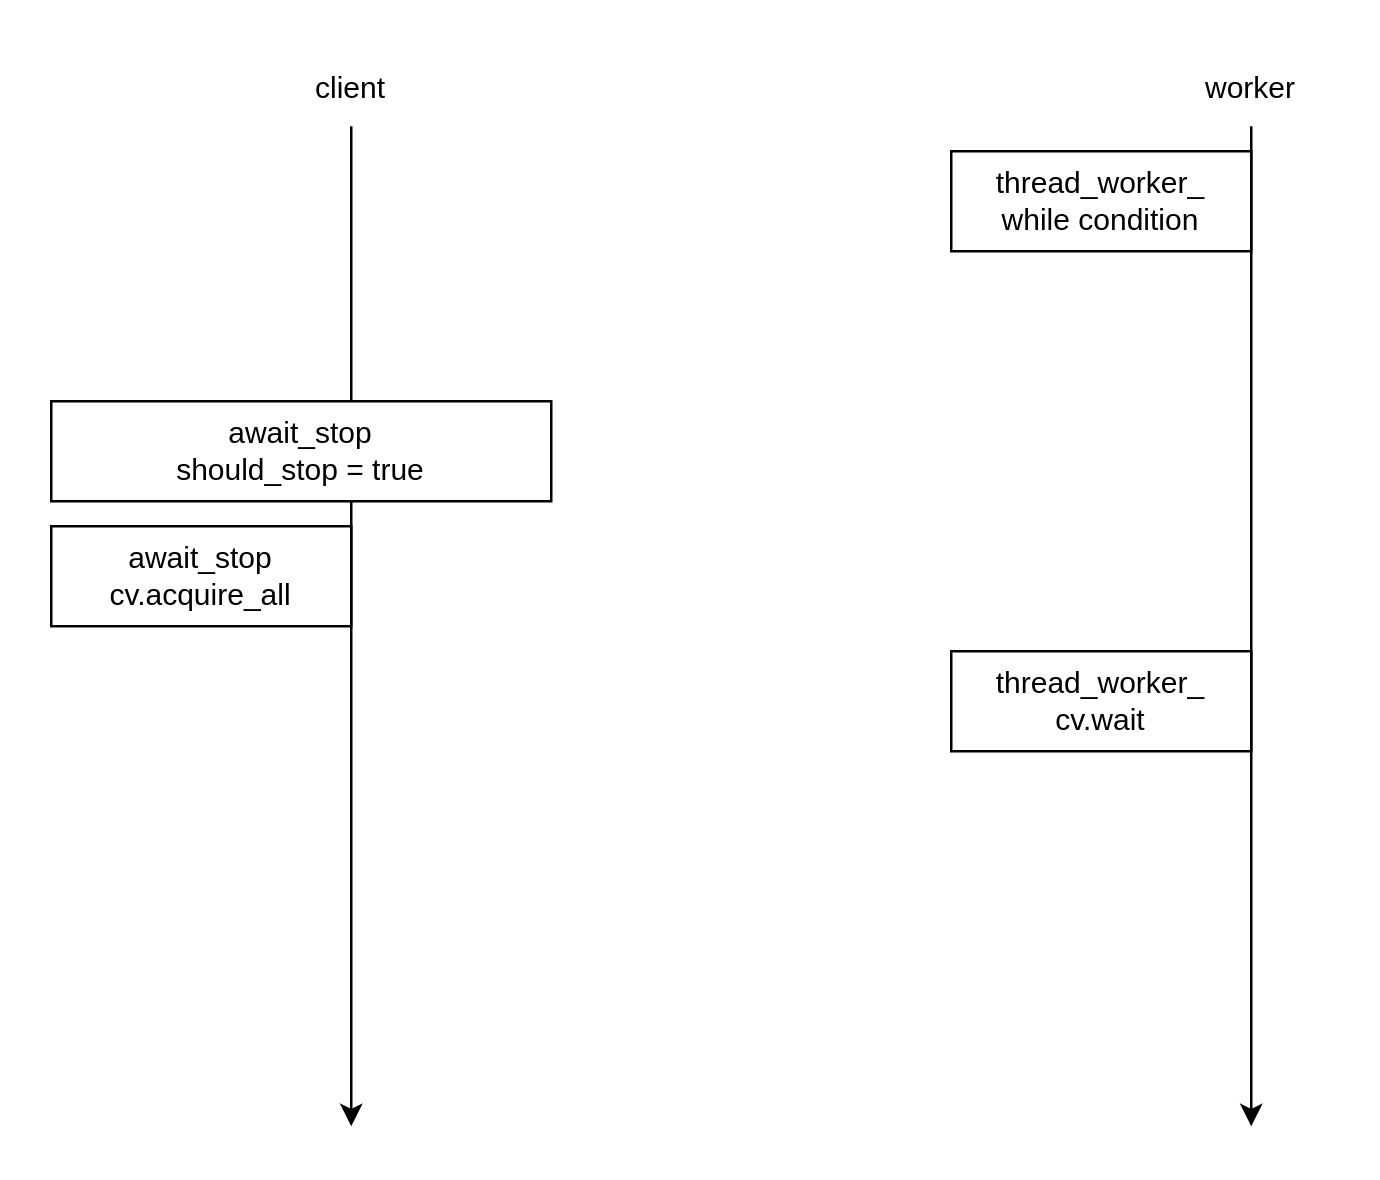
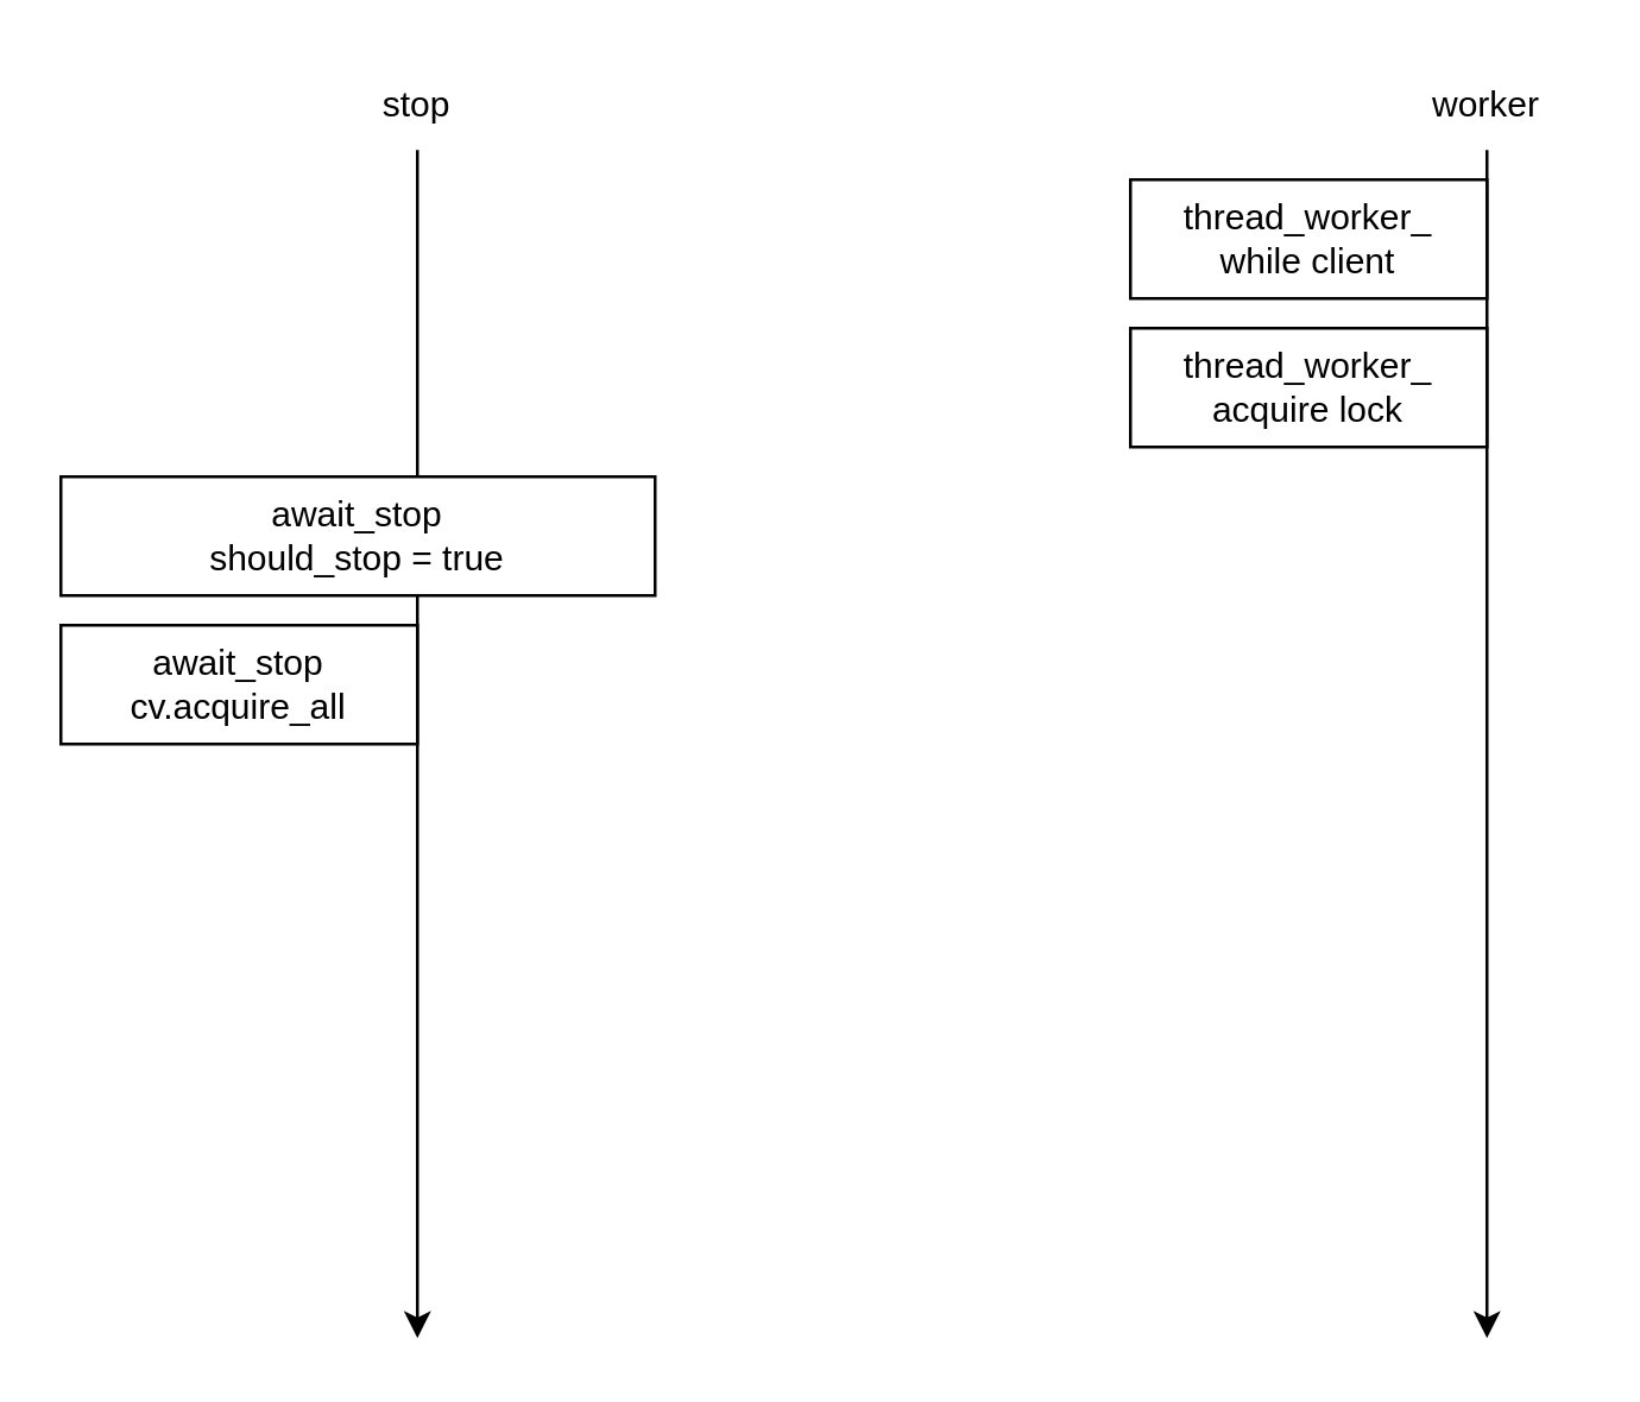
- <mxCell id="4" value="client" style="text;html=1;strokeColor=none;fillColor=none;align=center;verticalAlign=middle;whiteSpace=wrap;rounded=0;" parent="1" vertex="1"><mxGeometry x="110" y="20" width="60" height="30" as="geometry" /></mxCell>
+ <mxCell id="4" value="stop" style="text;html=1;strokeColor=none;fillColor=none;align=center;verticalAlign=middle;whiteSpace=wrap;rounded=0;" parent="1" vertex="1"><mxGeometry x="110" y="20" width="60" height="30" as="geometry" /></mxCell>
- <mxCell id="6" value="thread_worker_&lt;br&gt;while condition" style="rounded=0;whiteSpace=wrap;html=1;" parent="1" vertex="1"><mxGeometry x="380" y="60" width="120" height="40" as="geometry" /></mxCell>
+ <mxCell id="6" value="thread_worker_&lt;br&gt;while client" style="rounded=0;whiteSpace=wrap;html=1;" parent="1" vertex="1"><mxGeometry x="380" y="60" width="120" height="40" as="geometry" /></mxCell>
+ <mxCell id="7" value="thread_worker_&lt;br&gt;acquire lock" style="rounded=0;whiteSpace=wrap;html=1;" parent="1" vertex="1"><mxGeometry x="380" y="110" width="120" height="40" as="geometry" /></mxCell>
- <mxCell id="8" value="thread_worker_&lt;br&gt;cv.wait" style="rounded=0;whiteSpace=wrap;html=1;" parent="1" vertex="1"><mxGeometry x="380" y="260" width="120" height="40" as="geometry" /></mxCell>
